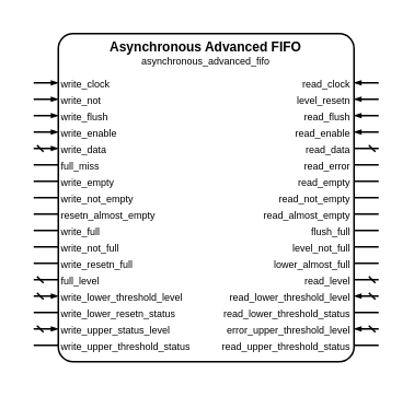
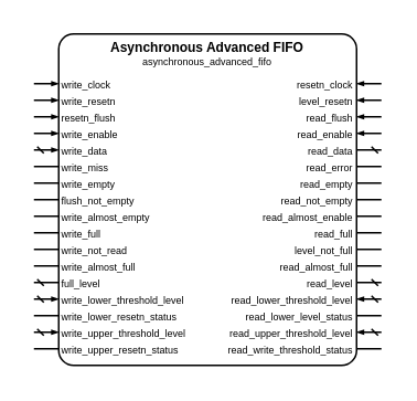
- <mxCell id="8" parent="2" value="read_clock" vertex="1" style="text;html=1;align=right;verticalAlign=middle;whiteSpace=wrap;rounded=0;fontSize=6;fontStyle=0;fontColor=black;connectable=0;"><mxGeometry x="15" y="30" width="180" height="0" as="geometry" /></mxCell>
+ <mxCell id="8" parent="2" value="resetn_clock" vertex="1" style="text;html=1;align=right;verticalAlign=middle;whiteSpace=wrap;rounded=0;fontSize=6;fontStyle=0;fontColor=black;connectable=0;"><mxGeometry x="15" y="30" width="180" height="0" as="geometry" /></mxCell>
- <mxCell id="10" parent="2" value="write_not" vertex="1" style="text;html=1;align=left;verticalAlign=middle;whiteSpace=wrap;rounded=0;fontSize=6;fontStyle=0;fontColor=black;connectable=0;"><mxGeometry x="15" y="40" width="180" height="0" as="geometry" /></mxCell>
+ <mxCell id="10" parent="2" value="write_resetn" vertex="1" style="text;html=1;align=left;verticalAlign=middle;whiteSpace=wrap;rounded=0;fontSize=6;fontStyle=0;fontColor=black;connectable=0;"><mxGeometry x="15" y="40" width="180" height="0" as="geometry" /></mxCell>
- <mxCell id="14" parent="2" value="write_flush" vertex="1" style="text;html=1;align=left;verticalAlign=middle;whiteSpace=wrap;rounded=0;fontSize=6;fontStyle=0;fontColor=black;connectable=0;"><mxGeometry x="15" y="50" width="180" height="0" as="geometry" /></mxCell>
+ <mxCell id="14" parent="2" value="resetn_flush" vertex="1" style="text;html=1;align=left;verticalAlign=middle;whiteSpace=wrap;rounded=0;fontSize=6;fontStyle=0;fontColor=black;connectable=0;"><mxGeometry x="15" y="50" width="180" height="0" as="geometry" /></mxCell>
- <mxCell id="26" parent="2" value="full_miss" vertex="1" style="text;html=1;align=left;verticalAlign=middle;whiteSpace=wrap;rounded=0;fontSize=6;fontStyle=0;fontColor=black;connectable=0;"><mxGeometry x="15" y="80" width="180" height="0" as="geometry" /></mxCell>
+ <mxCell id="26" parent="2" value="write_miss" vertex="1" style="text;html=1;align=left;verticalAlign=middle;whiteSpace=wrap;rounded=0;fontSize=6;fontStyle=0;fontColor=black;connectable=0;"><mxGeometry x="15" y="80" width="180" height="0" as="geometry" /></mxCell>
- <mxCell id="34" parent="2" value="write_not_empty" vertex="1" style="text;html=1;align=left;verticalAlign=middle;whiteSpace=wrap;rounded=0;fontSize=6;fontStyle=0;fontColor=black;connectable=0;"><mxGeometry x="15" y="100" width="180" height="0" as="geometry" /></mxCell>
+ <mxCell id="34" parent="2" value="flush_not_empty" vertex="1" style="text;html=1;align=left;verticalAlign=middle;whiteSpace=wrap;rounded=0;fontSize=6;fontStyle=0;fontColor=black;connectable=0;"><mxGeometry x="15" y="100" width="180" height="0" as="geometry" /></mxCell>
- <mxCell id="38" parent="2" value="resetn_almost_empty" vertex="1" style="text;html=1;align=left;verticalAlign=middle;whiteSpace=wrap;rounded=0;fontSize=6;fontStyle=0;fontColor=black;connectable=0;"><mxGeometry x="15" y="110" width="180" height="0" as="geometry" /></mxCell>
+ <mxCell id="38" parent="2" value="write_almost_empty" vertex="1" style="text;html=1;align=left;verticalAlign=middle;whiteSpace=wrap;rounded=0;fontSize=6;fontStyle=0;fontColor=black;connectable=0;"><mxGeometry x="15" y="110" width="180" height="0" as="geometry" /></mxCell>
- <mxCell id="40" parent="2" value="read_almost_empty" vertex="1" style="text;html=1;align=right;verticalAlign=middle;whiteSpace=wrap;rounded=0;fontSize=6;fontStyle=0;fontColor=black;connectable=0;"><mxGeometry x="15" y="110" width="180" height="0" as="geometry" /></mxCell>
+ <mxCell id="40" parent="2" value="read_almost_enable" vertex="1" style="text;html=1;align=right;verticalAlign=middle;whiteSpace=wrap;rounded=0;fontSize=6;fontStyle=0;fontColor=black;connectable=0;"><mxGeometry x="15" y="110" width="180" height="0" as="geometry" /></mxCell>
- <mxCell id="44" parent="2" value="flush_full" vertex="1" style="text;html=1;align=right;verticalAlign=middle;whiteSpace=wrap;rounded=0;fontSize=6;fontStyle=0;fontColor=black;connectable=0;"><mxGeometry x="15" y="120" width="180" height="0" as="geometry" /></mxCell>
+ <mxCell id="44" parent="2" value="read_full" vertex="1" style="text;html=1;align=right;verticalAlign=middle;whiteSpace=wrap;rounded=0;fontSize=6;fontStyle=0;fontColor=black;connectable=0;"><mxGeometry x="15" y="120" width="180" height="0" as="geometry" /></mxCell>
- <mxCell id="46" parent="2" value="write_not_full" vertex="1" style="text;html=1;align=left;verticalAlign=middle;whiteSpace=wrap;rounded=0;fontSize=6;fontStyle=0;fontColor=black;connectable=0;"><mxGeometry x="15" y="130" width="180" height="0" as="geometry" /></mxCell>
+ <mxCell id="46" parent="2" value="write_not_read" vertex="1" style="text;html=1;align=left;verticalAlign=middle;whiteSpace=wrap;rounded=0;fontSize=6;fontStyle=0;fontColor=black;connectable=0;"><mxGeometry x="15" y="130" width="180" height="0" as="geometry" /></mxCell>
- <mxCell id="50" parent="2" value="write_resetn_full" vertex="1" style="text;html=1;align=left;verticalAlign=middle;whiteSpace=wrap;rounded=0;fontSize=6;fontStyle=0;fontColor=black;connectable=0;"><mxGeometry x="15" y="140" width="180" height="0" as="geometry" /></mxCell>
+ <mxCell id="50" parent="2" value="write_almost_full" vertex="1" style="text;html=1;align=left;verticalAlign=middle;whiteSpace=wrap;rounded=0;fontSize=6;fontStyle=0;fontColor=black;connectable=0;"><mxGeometry x="15" y="140" width="180" height="0" as="geometry" /></mxCell>
- <mxCell id="52" parent="2" value="lower_almost_full" vertex="1" style="text;html=1;align=right;verticalAlign=middle;whiteSpace=wrap;rounded=0;fontSize=6;fontStyle=0;fontColor=black;connectable=0;"><mxGeometry x="15" y="140" width="180" height="0" as="geometry" /></mxCell>
+ <mxCell id="52" parent="2" value="read_almost_full" vertex="1" style="text;html=1;align=right;verticalAlign=middle;whiteSpace=wrap;rounded=0;fontSize=6;fontStyle=0;fontColor=black;connectable=0;"><mxGeometry x="15" y="140" width="180" height="0" as="geometry" /></mxCell>
- <mxCell id="64" parent="2" value="read_lower_threshold_status" vertex="1" style="text;html=1;align=right;verticalAlign=middle;whiteSpace=wrap;rounded=0;fontSize=6;fontStyle=0;fontColor=black;connectable=0;"><mxGeometry x="15" y="170" width="180" height="0" as="geometry" /></mxCell>
+ <mxCell id="64" parent="2" value="read_lower_level_status" vertex="1" style="text;html=1;align=right;verticalAlign=middle;whiteSpace=wrap;rounded=0;fontSize=6;fontStyle=0;fontColor=black;connectable=0;"><mxGeometry x="15" y="170" width="180" height="0" as="geometry" /></mxCell>
- <mxCell id="66" parent="2" value="write_upper_status_level" vertex="1" style="text;html=1;align=left;verticalAlign=middle;whiteSpace=wrap;rounded=0;fontSize=6;fontStyle=0;fontColor=black;connectable=0;"><mxGeometry x="15" y="180" width="180" height="0" as="geometry" /></mxCell>
+ <mxCell id="66" parent="2" value="write_upper_threshold_level" vertex="1" style="text;html=1;align=left;verticalAlign=middle;whiteSpace=wrap;rounded=0;fontSize=6;fontStyle=0;fontColor=black;connectable=0;"><mxGeometry x="15" y="180" width="180" height="0" as="geometry" /></mxCell>
- <mxCell id="68" parent="2" value="error_upper_threshold_level" vertex="1" style="text;html=1;align=right;verticalAlign=middle;whiteSpace=wrap;rounded=0;fontSize=6;fontStyle=0;fontColor=black;connectable=0;"><mxGeometry x="15" y="180" width="180" height="0" as="geometry" /></mxCell>
+ <mxCell id="68" parent="2" value="read_upper_threshold_level" vertex="1" style="text;html=1;align=right;verticalAlign=middle;whiteSpace=wrap;rounded=0;fontSize=6;fontStyle=0;fontColor=black;connectable=0;"><mxGeometry x="15" y="180" width="180" height="0" as="geometry" /></mxCell>
- <mxCell id="70" parent="2" value="write_upper_threshold_status" vertex="1" style="text;html=1;align=left;verticalAlign=middle;whiteSpace=wrap;rounded=0;fontSize=6;fontStyle=0;fontColor=black;connectable=0;"><mxGeometry x="15" y="190" width="180" height="0" as="geometry" /></mxCell>
+ <mxCell id="70" parent="2" value="write_upper_resetn_status" vertex="1" style="text;html=1;align=left;verticalAlign=middle;whiteSpace=wrap;rounded=0;fontSize=6;fontStyle=0;fontColor=black;connectable=0;"><mxGeometry x="15" y="190" width="180" height="0" as="geometry" /></mxCell>
- <mxCell id="72" parent="2" value="read_upper_threshold_status" vertex="1" style="text;html=1;align=right;verticalAlign=middle;whiteSpace=wrap;rounded=0;fontSize=6;fontStyle=0;fontColor=black;connectable=0;"><mxGeometry x="15" y="190" width="180" height="0" as="geometry" /></mxCell>
+ <mxCell id="72" parent="2" value="read_write_threshold_status" vertex="1" style="text;html=1;align=right;verticalAlign=middle;whiteSpace=wrap;rounded=0;fontSize=6;fontStyle=0;fontColor=black;connectable=0;"><mxGeometry x="15" y="190" width="180" height="0" as="geometry" /></mxCell>
